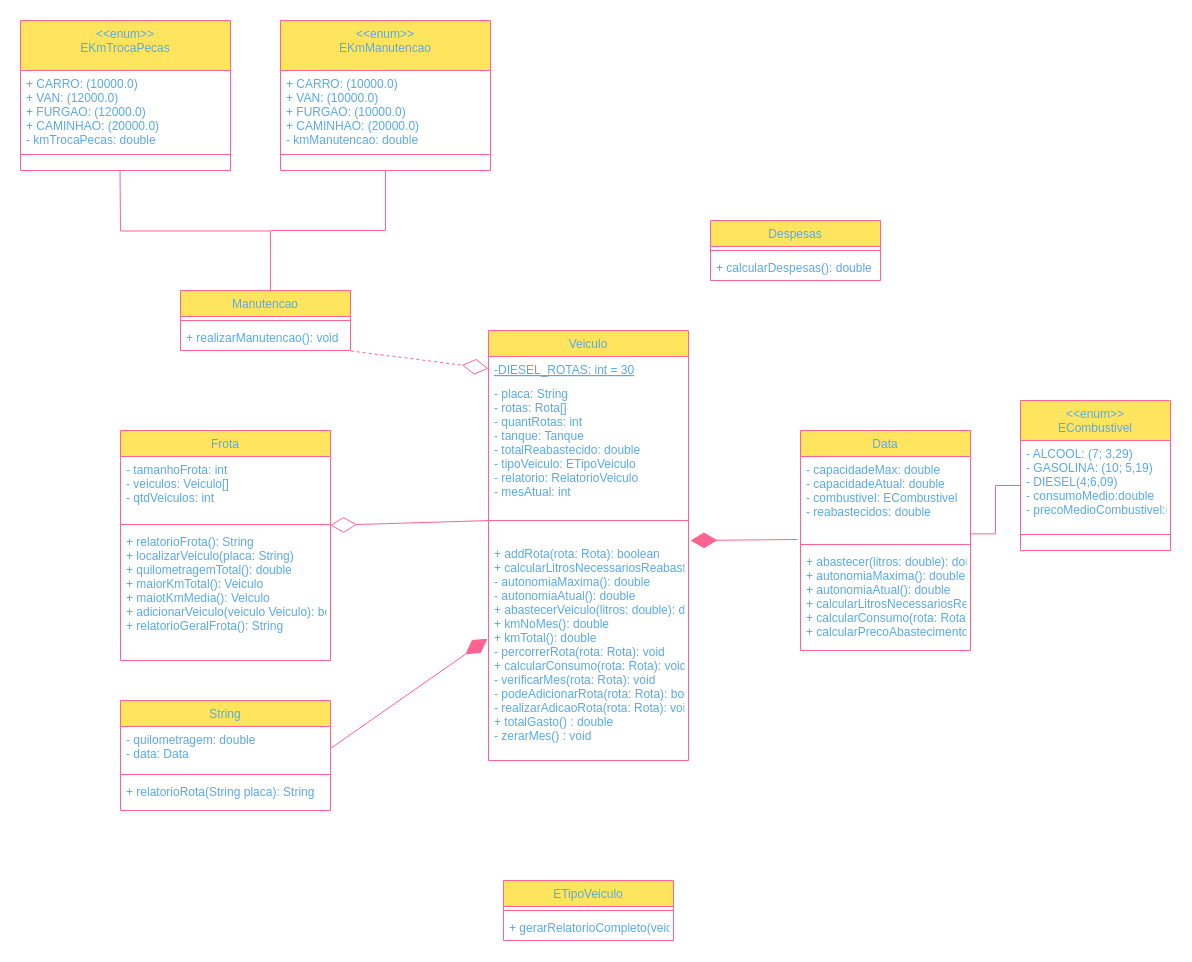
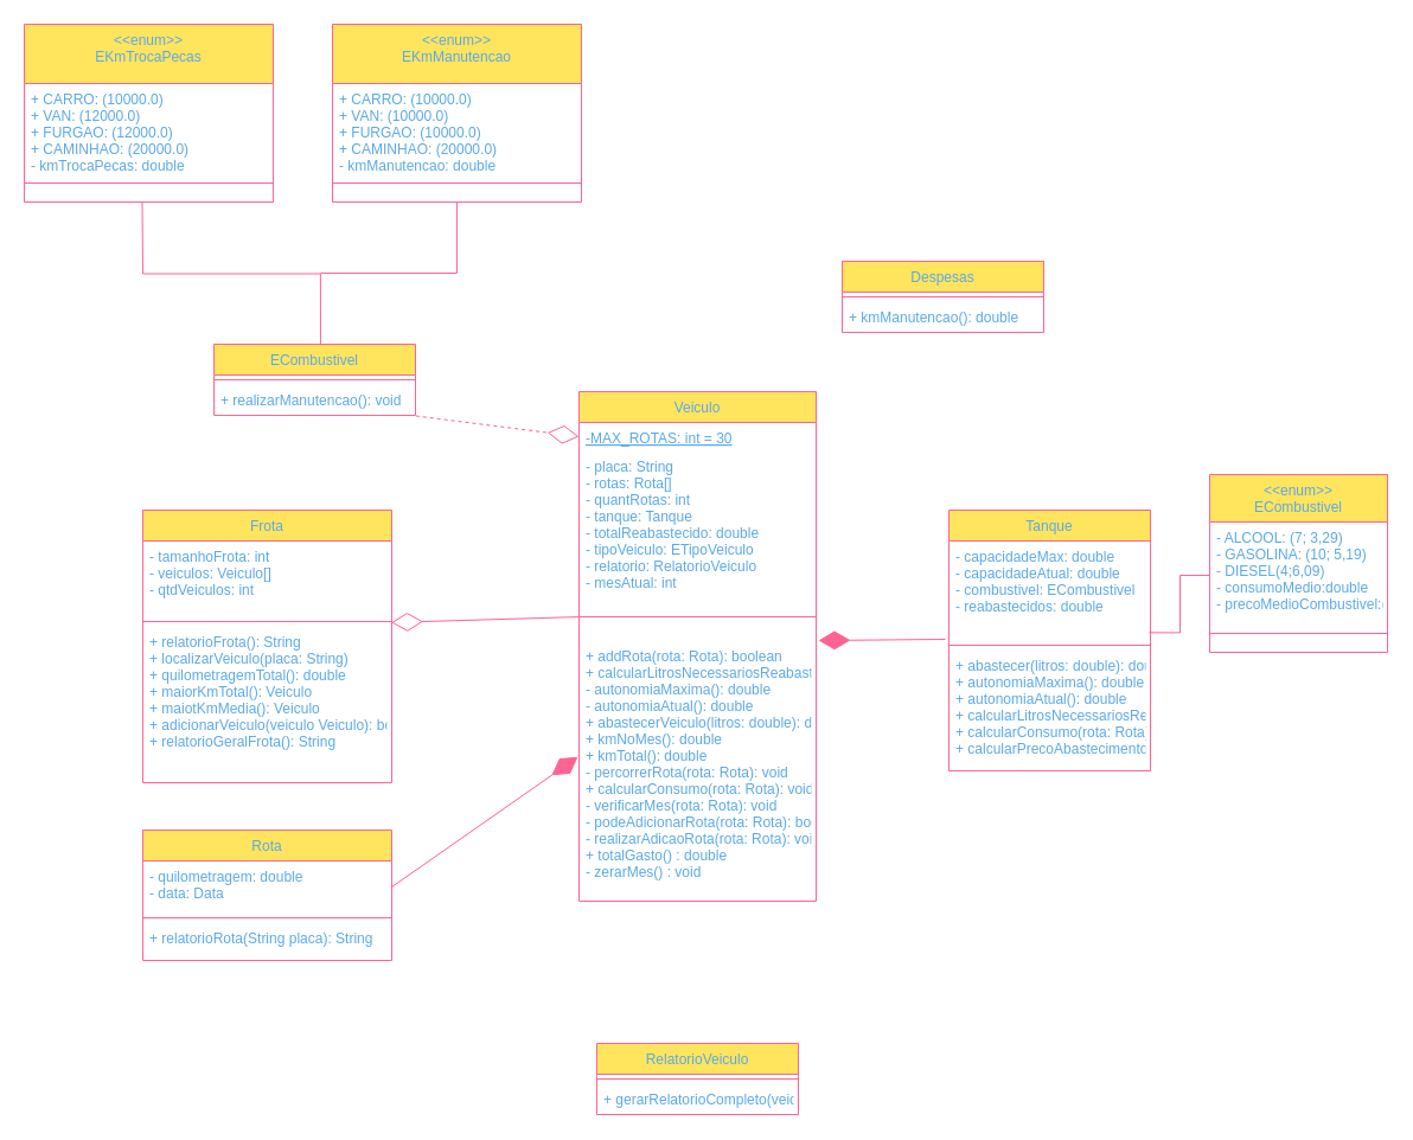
- <mxCell id="30" value="+ calcularDespesas(): double&#10;&#10;" style="text;align=left;verticalAlign=top;spacingLeft=4;spacingRight=4;overflow=hidden;rotatable=0;points=[[0,0.5],[1,0.5]];portConstraint=eastwest;labelBackgroundColor=none;fontColor=#5AA9E6;" vertex="1" parent="28"><mxGeometry y="34" width="170" height="26" as="geometry" /></mxCell>
+ <mxCell id="30" value="+ kmManutencao(): double&#10;&#10;" style="text;align=left;verticalAlign=top;spacingLeft=4;spacingRight=4;overflow=hidden;rotatable=0;points=[[0,0.5],[1,0.5]];portConstraint=eastwest;labelBackgroundColor=none;fontColor=#5AA9E6;" vertex="1" parent="28"><mxGeometry y="34" width="170" height="26" as="geometry" /></mxCell>
- <mxCell id="25" value="Manutencao&#10;" style="swimlane;fontStyle=0;align=center;verticalAlign=top;childLayout=stackLayout;horizontal=1;startSize=26;horizontalStack=0;resizeParent=1;resizeLast=0;collapsible=1;marginBottom=0;rounded=0;shadow=0;strokeWidth=1;labelBackgroundColor=none;fillColor=#FFE45E;strokeColor=#FF6392;fontColor=#5AA9E6;" vertex="1" parent="1"><mxGeometry x="180" y="290" width="170" height="60" as="geometry"><mxRectangle x="230" y="140" width="160" height="26" as="alternateBounds" /></mxGeometry></mxCell>
+ <mxCell id="25" value="ECombustivel&#10;" style="swimlane;fontStyle=0;align=center;verticalAlign=top;childLayout=stackLayout;horizontal=1;startSize=26;horizontalStack=0;resizeParent=1;resizeLast=0;collapsible=1;marginBottom=0;rounded=0;shadow=0;strokeWidth=1;labelBackgroundColor=none;fillColor=#FFE45E;strokeColor=#FF6392;fontColor=#5AA9E6;" vertex="1" parent="1"><mxGeometry x="180" y="290" width="170" height="60" as="geometry"><mxRectangle x="230" y="140" width="160" height="26" as="alternateBounds" /></mxGeometry></mxCell>
- <mxCell id="7" value="-DIESEL_ROTAS: int = 30" style="text;align=left;verticalAlign=top;spacingLeft=4;spacingRight=4;overflow=hidden;rotatable=0;points=[[0,0.5],[1,0.5]];portConstraint=eastwest;fontStyle=4;labelBackgroundColor=none;fontColor=#5AA9E6;" vertex="1" parent="6"><mxGeometry y="26" width="200" height="24" as="geometry" /></mxCell>
+ <mxCell id="7" value="-MAX_ROTAS: int = 30" style="text;align=left;verticalAlign=top;spacingLeft=4;spacingRight=4;overflow=hidden;rotatable=0;points=[[0,0.5],[1,0.5]];portConstraint=eastwest;fontStyle=4;labelBackgroundColor=none;fontColor=#5AA9E6;" vertex="1" parent="6"><mxGeometry y="26" width="200" height="24" as="geometry" /></mxCell>
- <mxCell id="15" value="Data" style="swimlane;fontStyle=0;align=center;verticalAlign=top;childLayout=stackLayout;horizontal=1;startSize=26;horizontalStack=0;resizeParent=1;resizeLast=0;collapsible=1;marginBottom=0;rounded=0;shadow=0;strokeWidth=1;labelBackgroundColor=none;fillColor=#FFE45E;strokeColor=#FF6392;fontColor=#5AA9E6;" vertex="1" parent="1"><mxGeometry x="800" y="430" width="170" height="220" as="geometry"><mxRectangle x="230" y="140" width="160" height="26" as="alternateBounds" /></mxGeometry></mxCell>
+ <mxCell id="15" value="Tanque" style="swimlane;fontStyle=0;align=center;verticalAlign=top;childLayout=stackLayout;horizontal=1;startSize=26;horizontalStack=0;resizeParent=1;resizeLast=0;collapsible=1;marginBottom=0;rounded=0;shadow=0;strokeWidth=1;labelBackgroundColor=none;fillColor=#FFE45E;strokeColor=#FF6392;fontColor=#5AA9E6;" vertex="1" parent="1"><mxGeometry x="800" y="430" width="170" height="220" as="geometry"><mxRectangle x="230" y="140" width="160" height="26" as="alternateBounds" /></mxGeometry></mxCell>
- <mxCell id="31" value="String" style="swimlane;fontStyle=0;align=center;verticalAlign=top;childLayout=stackLayout;horizontal=1;startSize=26;horizontalStack=0;resizeParent=1;resizeLast=0;collapsible=1;marginBottom=0;rounded=0;shadow=0;strokeWidth=1;labelBackgroundColor=none;fillColor=#FFE45E;strokeColor=#FF6392;fontColor=#5AA9E6;" vertex="1" parent="1"><mxGeometry x="120" y="700" width="210" height="110" as="geometry"><mxRectangle x="230" y="140" width="160" height="26" as="alternateBounds" /></mxGeometry></mxCell>
+ <mxCell id="31" value="Rota" style="swimlane;fontStyle=0;align=center;verticalAlign=top;childLayout=stackLayout;horizontal=1;startSize=26;horizontalStack=0;resizeParent=1;resizeLast=0;collapsible=1;marginBottom=0;rounded=0;shadow=0;strokeWidth=1;labelBackgroundColor=none;fillColor=#FFE45E;strokeColor=#FF6392;fontColor=#5AA9E6;" vertex="1" parent="1"><mxGeometry x="120" y="700" width="210" height="110" as="geometry"><mxRectangle x="230" y="140" width="160" height="26" as="alternateBounds" /></mxGeometry></mxCell>
- <mxCell id="41" value="ETipoVeiculo&#10;" style="swimlane;fontStyle=0;align=center;verticalAlign=top;childLayout=stackLayout;horizontal=1;startSize=26;horizontalStack=0;resizeParent=1;resizeLast=0;collapsible=1;marginBottom=0;rounded=0;shadow=0;strokeWidth=1;labelBackgroundColor=none;fillColor=#FFE45E;strokeColor=#FF6392;fontColor=#5AA9E6;" vertex="1" parent="1"><mxGeometry x="503" y="880" width="170" height="60" as="geometry"><mxRectangle x="230" y="140" width="160" height="26" as="alternateBounds" /></mxGeometry></mxCell>
+ <mxCell id="41" value="RelatorioVeiculo&#10;" style="swimlane;fontStyle=0;align=center;verticalAlign=top;childLayout=stackLayout;horizontal=1;startSize=26;horizontalStack=0;resizeParent=1;resizeLast=0;collapsible=1;marginBottom=0;rounded=0;shadow=0;strokeWidth=1;labelBackgroundColor=none;fillColor=#FFE45E;strokeColor=#FF6392;fontColor=#5AA9E6;" vertex="1" parent="1"><mxGeometry x="503" y="880" width="170" height="60" as="geometry"><mxRectangle x="230" y="140" width="160" height="26" as="alternateBounds" /></mxGeometry></mxCell>
